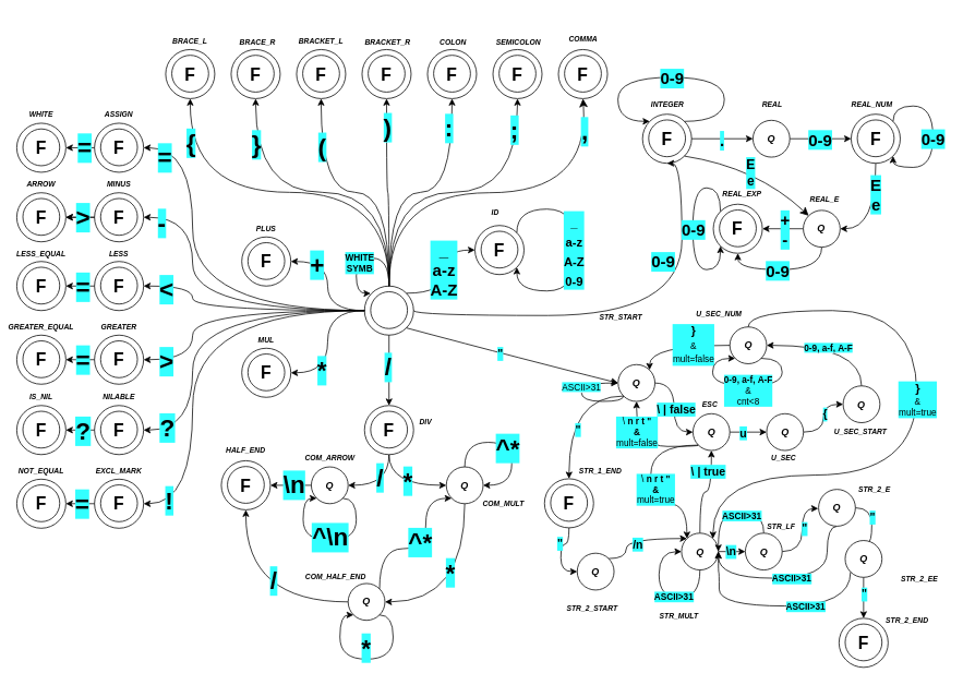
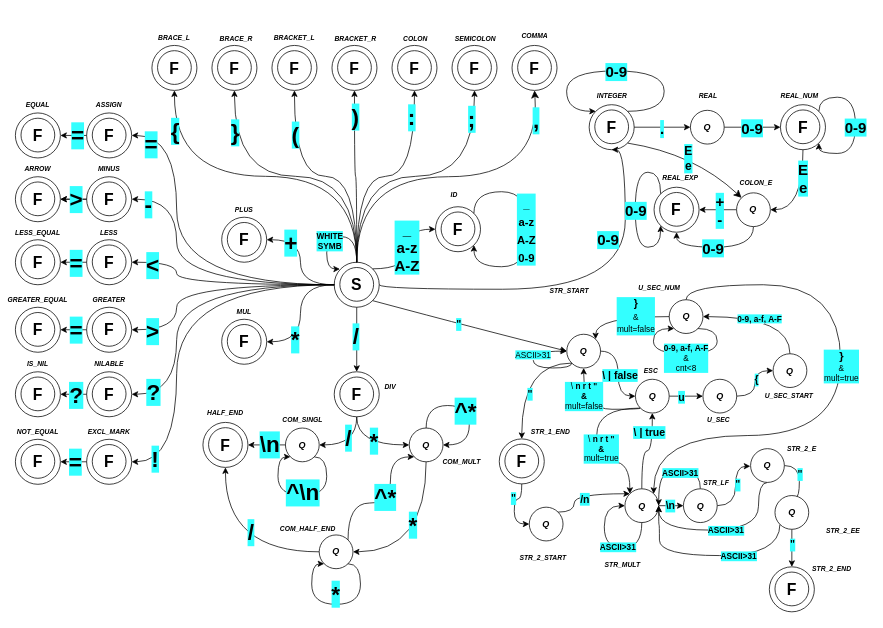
- <mxCell id="154" value="WHITE" style="text;html=1;strokeColor=none;fillColor=none;align=center;verticalAlign=middle;whiteSpace=wrap;rounded=0;fontSize=9;fontStyle=3" parent="1" vertex="1"><mxGeometry x="20" y="125" width="60" height="30" as="geometry" /></mxCell>
+ <mxCell id="154" value="EQUAL" style="text;html=1;strokeColor=none;fillColor=none;align=center;verticalAlign=middle;whiteSpace=wrap;rounded=0;fontSize=9;fontStyle=3" parent="1" vertex="1"><mxGeometry x="20" y="125" width="60" height="30" as="geometry" /></mxCell>
- <mxCell id="234" value="REAL_E" style="text;html=1;align=center;verticalAlign=middle;resizable=0;points=[];autosize=1;strokeColor=none;fillColor=none;fontSize=9;fontStyle=3" parent="1" vertex="1"><mxGeometry x="979.33" y="231.5" width="55" height="25" as="geometry" /></mxCell>
+ <mxCell id="234" value="COLON_E" style="text;html=1;align=center;verticalAlign=middle;resizable=0;points=[];autosize=1;strokeColor=none;fillColor=none;fontSize=9;fontStyle=3" parent="1" vertex="1"><mxGeometry x="979.33" y="231.5" width="55" height="25" as="geometry" /></mxCell>
+ <mxCell id="6" value="&lt;b&gt;&lt;font style=&quot;font-size: 21px;&quot;&gt;S&lt;/font&gt;&lt;/b&gt;" style="text;html=1;strokeColor=none;fillColor=none;align=center;verticalAlign=middle;whiteSpace=wrap;rounded=0;" parent="3" vertex="1"><mxGeometry x="15" y="15" width="30" height="30" as="geometry" /></mxCell>
- <mxCell id="177" value="COM_ARROW" style="text;html=1;strokeColor=none;fillColor=none;align=center;verticalAlign=middle;whiteSpace=wrap;rounded=0;fontSize=9;fontStyle=3" parent="1" vertex="1"><mxGeometry x="372.5" y="545" width="60" height="30" as="geometry" /></mxCell>
+ <mxCell id="177" value="COM_SINGL" style="text;html=1;strokeColor=none;fillColor=none;align=center;verticalAlign=middle;whiteSpace=wrap;rounded=0;fontSize=9;fontStyle=3" parent="1" vertex="1"><mxGeometry x="372.5" y="545" width="60" height="30" as="geometry" /></mxCell>
